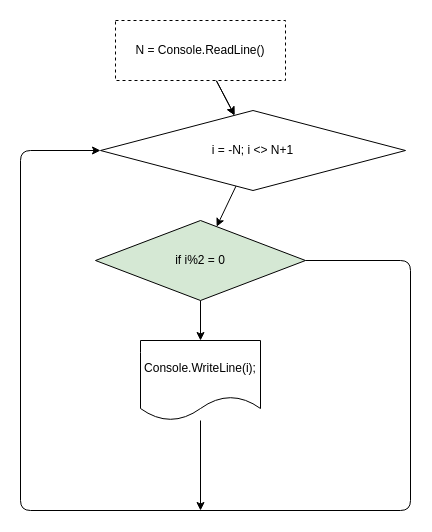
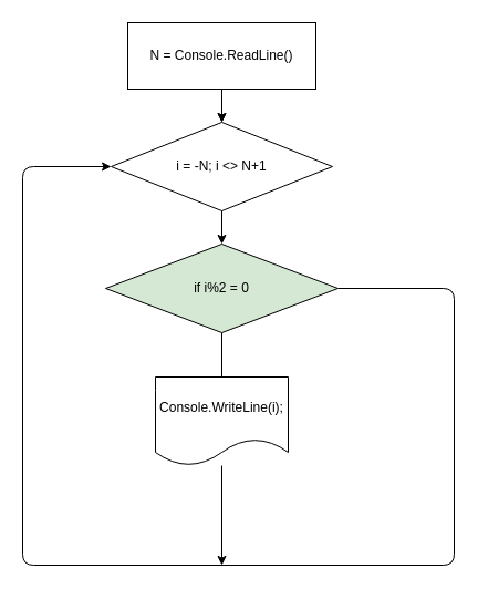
- <mxCell id="4" value="N = Console.ReadLine()" style="whiteSpace=wrap;html=1;dashed=1;" vertex="1" parent="1"><mxGeometry x="115" y="20" width="170" height="60" as="geometry" /></mxCell>
+ <mxCell id="4" value="N = Console.ReadLine()" style="whiteSpace=wrap;html=1;" vertex="1" parent="1"><mxGeometry x="115" y="20" width="170" height="60" as="geometry" /></mxCell>
- <mxCell id="6" value="i = -N; i &amp;lt;&amp;gt; N+1" style="rhombus;whiteSpace=wrap;html=1;" vertex="1" parent="1"><mxGeometry x="100" y="110" width="305" height="80" as="geometry" /></mxCell>
+ <mxCell id="6" value="i = -N; i &amp;lt;&amp;gt; N+1" style="rhombus;whiteSpace=wrap;html=1;" vertex="1" parent="1"><mxGeometry x="100" y="110" width="200" height="80" as="geometry" /></mxCell>
- <mxCell id="7" value="" style="edgeStyle=none;html=1;" edge="1" parent="1" source="9" target="11"><mxGeometry relative="1" as="geometry" /></mxCell>
+ <mxCell id="7" value="" style="edgeStyle=none;html=1;endArrow=none;" edge="1" parent="1" source="9" target="11"><mxGeometry relative="1" as="geometry" /></mxCell>
